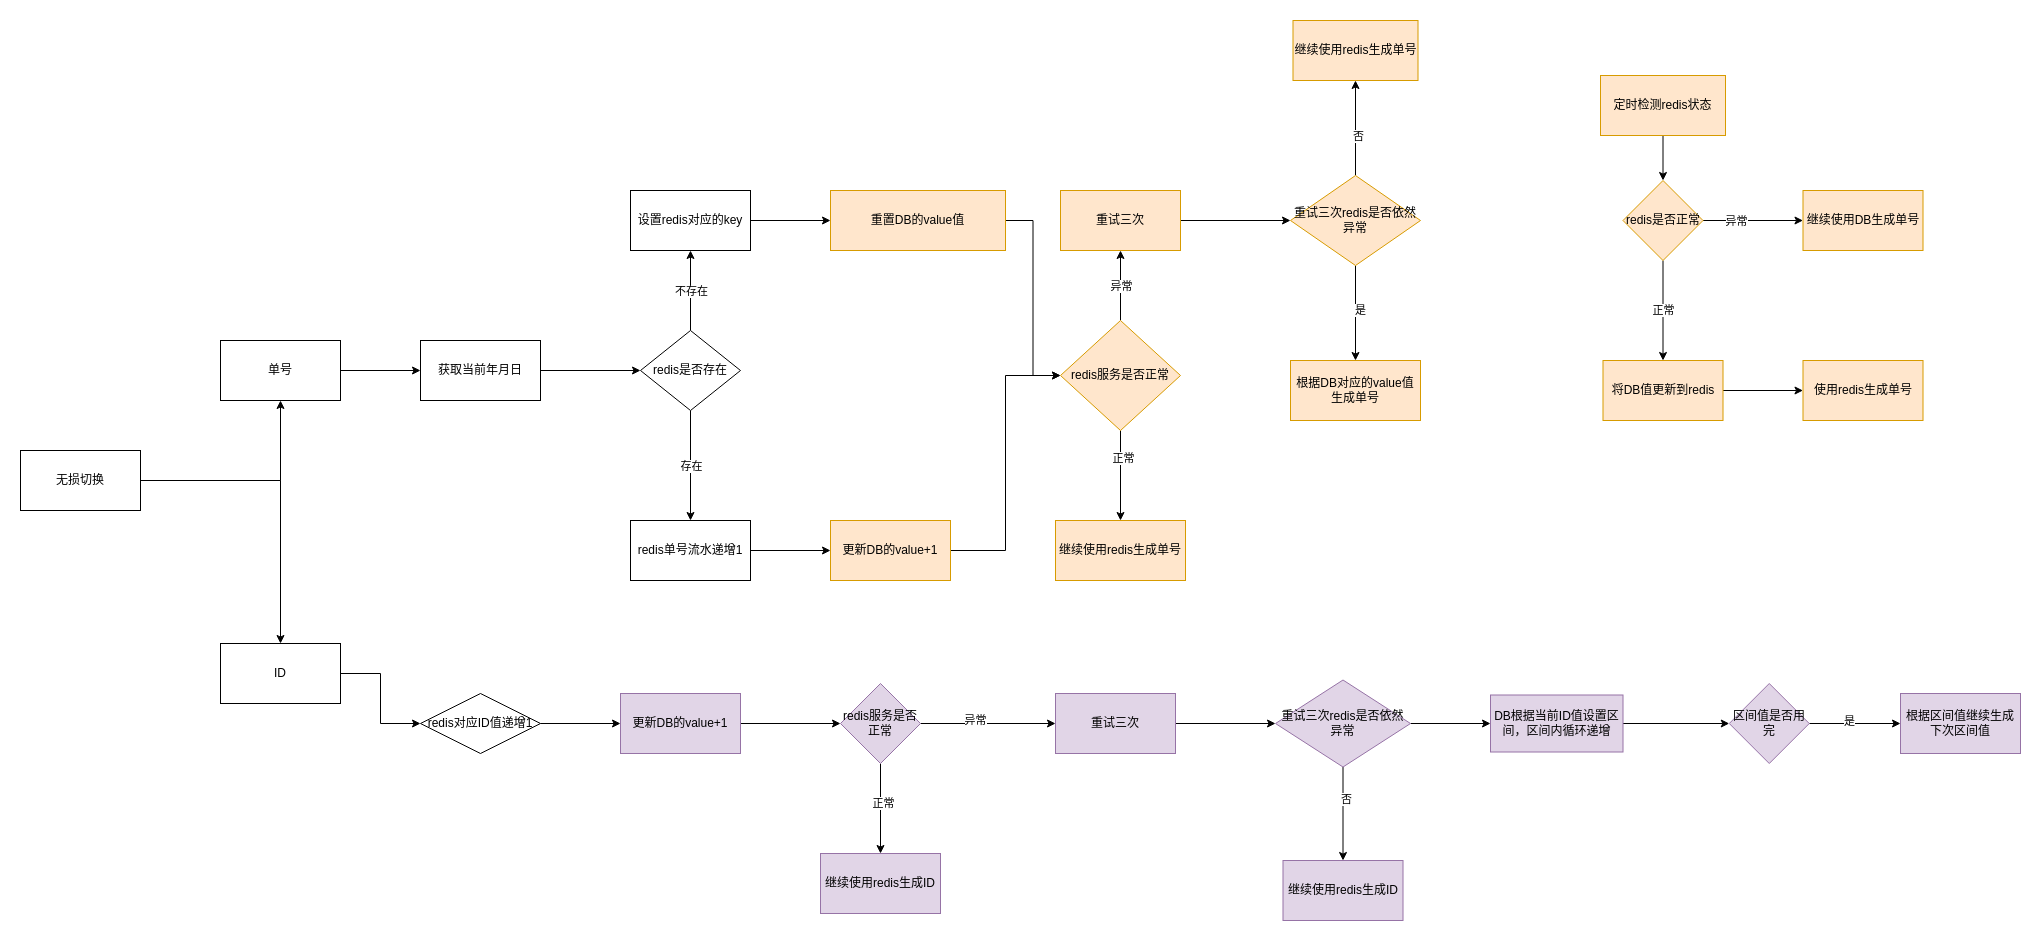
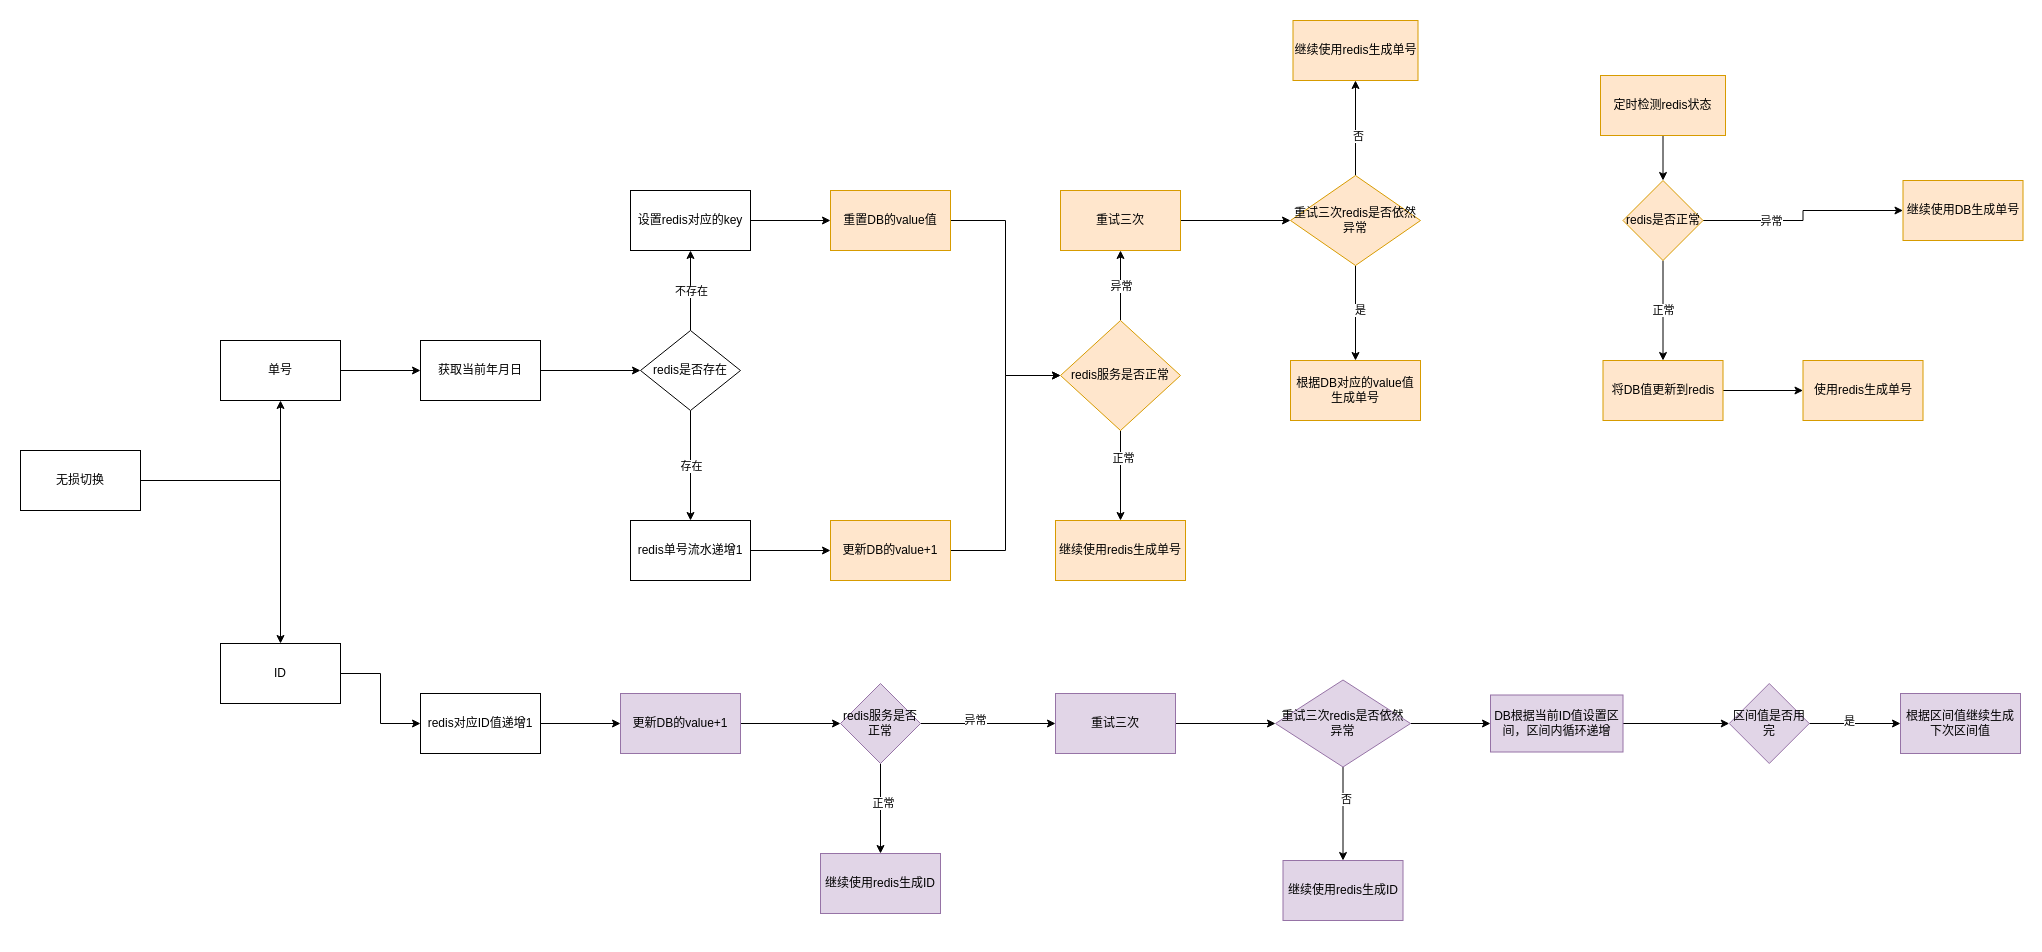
- <mxCell id="24" value="重置DB的value值" style="whiteSpace=wrap;html=1;rounded=0;fillColor=#ffe6cc;strokeColor=#d79b00;" vertex="1" parent="1"><mxGeometry x="830" y="190" width="175" height="60" as="geometry" /></mxCell>
+ <mxCell id="24" value="重置DB的value值" style="whiteSpace=wrap;html=1;rounded=0;fillColor=#ffe6cc;strokeColor=#d79b00;" vertex="1" parent="1"><mxGeometry x="830" y="190" width="120" height="60" as="geometry" /></mxCell>
- <mxCell id="50" value="继续使用DB生成单号" style="whiteSpace=wrap;html=1;fillColor=#ffe6cc;strokeColor=#d79b00;rounded=0;" vertex="1" parent="1"><mxGeometry x="1802.5" y="190" width="120" height="60" as="geometry" /></mxCell>
+ <mxCell id="50" value="继续使用DB生成单号" style="whiteSpace=wrap;html=1;fillColor=#ffe6cc;strokeColor=#d79b00;rounded=0;" vertex="1" parent="1"><mxGeometry x="1902.5" y="180" width="120" height="60" as="geometry" /></mxCell>
- <mxCell id="52" value="redis对应ID值递增1" style="rhombus;whiteSpace=wrap;html=1;" vertex="1" parent="1"><mxGeometry x="420" y="693" width="120" height="60" as="geometry" /></mxCell>
+ <mxCell id="52" value="redis对应ID值递增1" style="rounded=0;whiteSpace=wrap;html=1;" vertex="1" parent="1"><mxGeometry x="420" y="693" width="120" height="60" as="geometry" /></mxCell>
